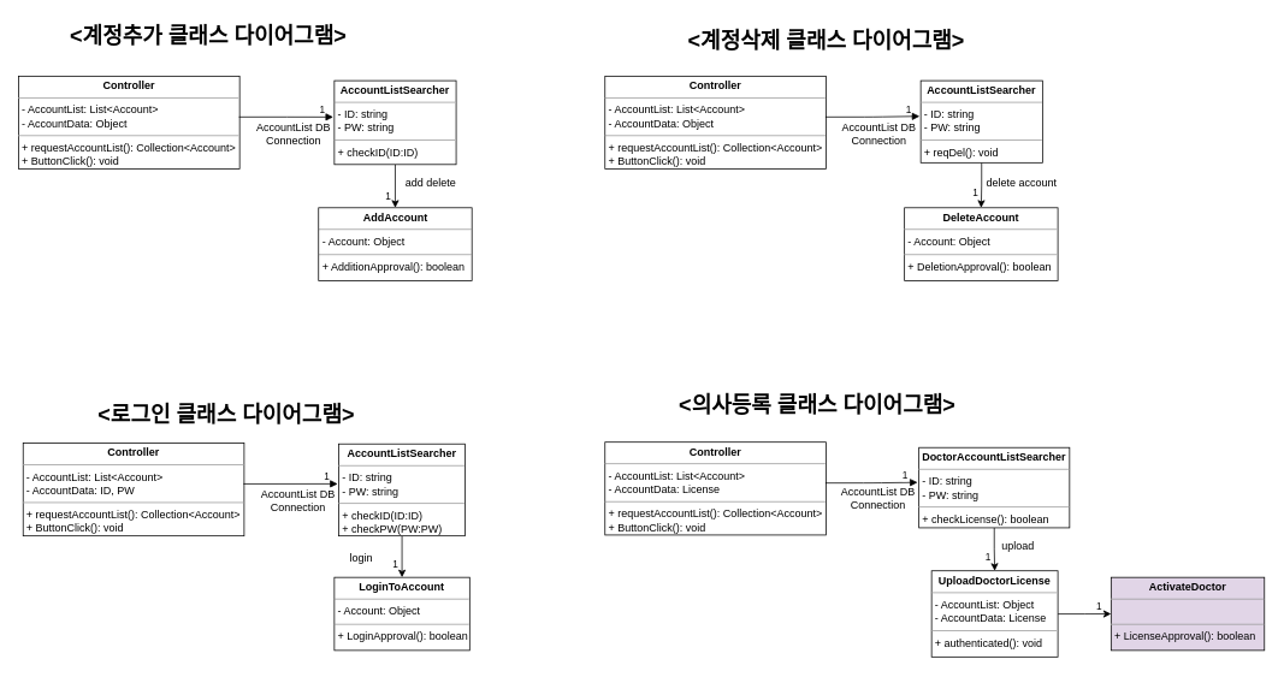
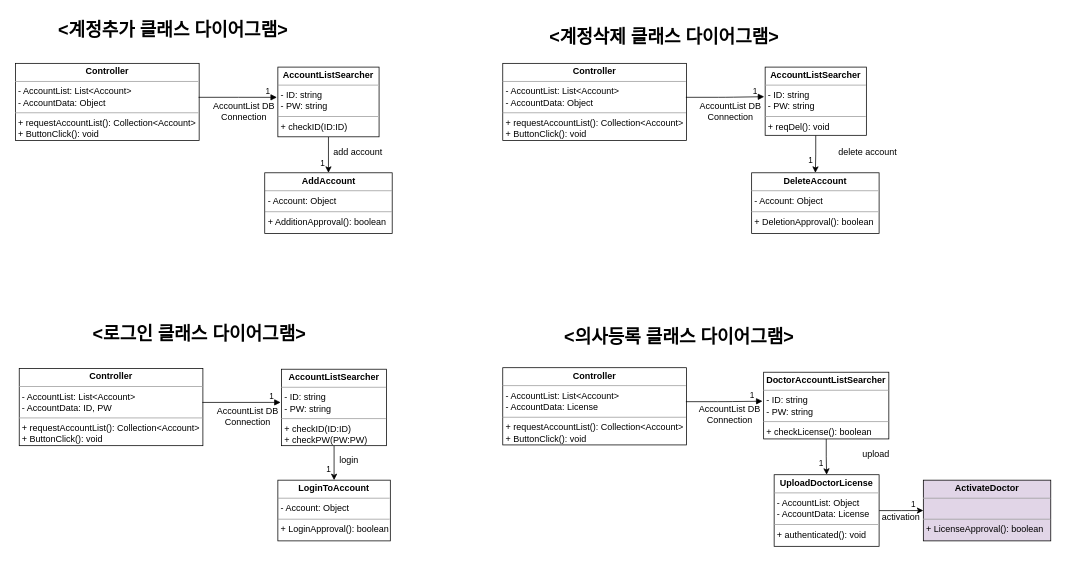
- <mxCell id="9" value="&amp;lt;계정삭제 클래스 다이어그램&amp;gt;" style="text;strokeColor=none;fillColor=none;html=1;fontSize=24;fontStyle=1;verticalAlign=middle;align=center;" parent="1" vertex="1"><mxGeometry x="740" y="25" width="350" height="40" as="geometry" /></mxCell>
+ <mxCell id="9" value="&amp;lt;계정삭제 클래스 다이어그램&amp;gt;" style="text;strokeColor=none;fillColor=none;html=1;fontSize=24;fontStyle=1;verticalAlign=middle;align=center;" parent="1" vertex="1"><mxGeometry x="710" y="30" width="350" height="40" as="geometry" /></mxCell>
- <mxCell id="48" value="add delete" style="text;html=1;strokeColor=none;fillColor=none;align=center;verticalAlign=middle;whiteSpace=wrap;rounded=0;" vertex="1" parent="1"><mxGeometry x="427" y="193" width="100" height="20" as="geometry" /></mxCell>
+ <mxCell id="48" value="add account" style="text;html=1;strokeColor=none;fillColor=none;align=center;verticalAlign=middle;whiteSpace=wrap;rounded=0;" vertex="1" parent="1"><mxGeometry x="427" y="193" width="100" height="20" as="geometry" /></mxCell>
- <mxCell id="49" value="delete account" style="text;html=1;strokeColor=none;fillColor=none;align=center;verticalAlign=middle;whiteSpace=wrap;rounded=0;" vertex="1" parent="1"><mxGeometry x="1082" y="193" width="100" height="20" as="geometry" /></mxCell>
+ <mxCell id="49" value="delete account" style="text;html=1;strokeColor=none;fillColor=none;align=center;verticalAlign=middle;whiteSpace=wrap;rounded=0;" vertex="1" parent="1"><mxGeometry x="1107" y="193" width="100" height="20" as="geometry" /></mxCell>
- <mxCell id="10" value="&amp;lt;로그인 클래스 다이어그램&amp;gt;" style="text;strokeColor=none;fillColor=none;html=1;fontSize=24;fontStyle=1;verticalAlign=middle;align=center;" parent="1" vertex="1"><mxGeometry x="75" y="440" width="350" height="40" as="geometry" /></mxCell>
+ <mxCell id="10" value="&amp;lt;로그인 클래스 다이어그램&amp;gt;" style="text;strokeColor=none;fillColor=none;html=1;fontSize=24;fontStyle=1;verticalAlign=middle;align=center;" parent="1" vertex="1"><mxGeometry x="90" y="425" width="350" height="40" as="geometry" /></mxCell>
- <mxCell id="51" value="upload" style="text;html=1;strokeColor=none;fillColor=none;align=center;verticalAlign=middle;whiteSpace=wrap;rounded=0;" vertex="1" parent="1"><mxGeometry x="1098" y="596" width="60" height="20" as="geometry" /></mxCell>
+ <mxCell id="51" value="upload" style="text;html=1;strokeColor=none;fillColor=none;align=center;verticalAlign=middle;whiteSpace=wrap;rounded=0;" vertex="1" parent="1"><mxGeometry x="1138" y="596" width="60" height="20" as="geometry" /></mxCell>
- <mxCell id="50" value="login" style="text;html=1;strokeColor=none;fillColor=none;align=center;verticalAlign=middle;whiteSpace=wrap;rounded=0;" vertex="1" parent="1"><mxGeometry x="380.01" y="609" width="40" height="20" as="geometry" /></mxCell>
+ <mxCell id="50" value="login" style="text;html=1;strokeColor=none;fillColor=none;align=center;verticalAlign=middle;whiteSpace=wrap;rounded=0;" vertex="1" parent="1"><mxGeometry x="445.01" y="604" width="40" height="20" as="geometry" /></mxCell>
+ <mxCell id="53" value="activation" style="text;html=1;strokeColor=none;fillColor=none;align=center;verticalAlign=middle;whiteSpace=wrap;rounded=0;" vertex="1" parent="1"><mxGeometry x="1175" y="680" width="53" height="20" as="geometry" /></mxCell>
